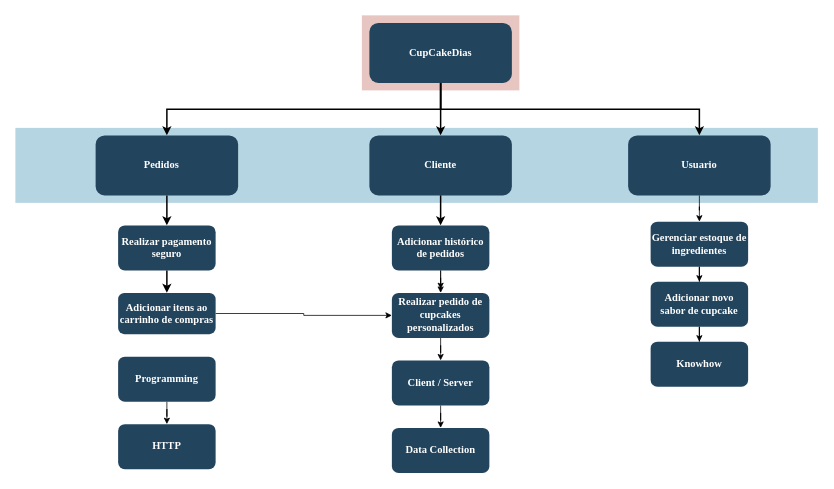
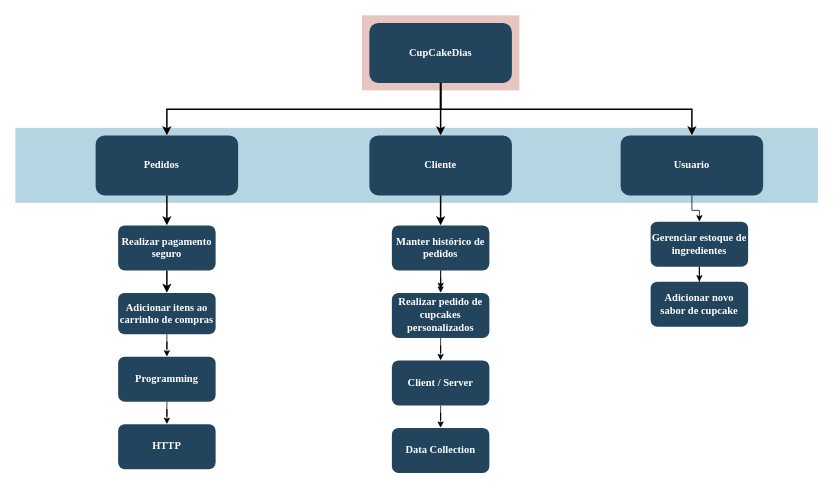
- <mxCell id="6" value="Usuario" style="rounded=1;fillColor=#23445D;gradientColor=none;strokeColor=none;fontColor=#FFFFFF;fontStyle=1;fontFamily=Tahoma;fontSize=14;whiteSpace=wrap;html=1;" parent="1" vertex="1"><mxGeometry x="837" y="180" width="190" height="80" as="geometry" /></mxCell>
+ <mxCell id="6" value="Usuario" style="rounded=1;fillColor=#23445D;gradientColor=none;strokeColor=none;fontColor=#FFFFFF;fontStyle=1;fontFamily=Tahoma;fontSize=14;whiteSpace=wrap;html=1;" parent="1" vertex="1"><mxGeometry x="827" y="180" width="190" height="80" as="geometry" /></mxCell>
- <mxCell id="18" value="Adicionar histórico de pedidos" style="rounded=1;fillColor=#23445D;gradientColor=none;strokeColor=none;fontColor=#FFFFFF;fontStyle=1;fontFamily=Tahoma;fontSize=14;whiteSpace=wrap;html=1;" parent="1" vertex="1"><mxGeometry x="522" y="300" width="130" height="60" as="geometry" /></mxCell>
+ <mxCell id="18" value="Manter histórico de pedidos" style="rounded=1;fillColor=#23445D;gradientColor=none;strokeColor=none;fontColor=#FFFFFF;fontStyle=1;fontFamily=Tahoma;fontSize=14;whiteSpace=wrap;html=1;" parent="1" vertex="1"><mxGeometry x="522" y="300" width="130" height="60" as="geometry" /></mxCell>
- <mxCell id="11" style="edgeStyle=orthogonalEdgeStyle;rounded=0;orthogonalLoop=1;jettySize=auto;html=1;" edge="1" parent="1" source="12" target="20"><mxGeometry relative="1" as="geometry" /></mxCell>
+ <mxCell id="11" style="edgeStyle=orthogonalEdgeStyle;rounded=0;orthogonalLoop=1;jettySize=auto;html=1;entryX=0.5;entryY=0;entryDx=0;entryDy=0;" edge="1" parent="1" source="12" target="14"><mxGeometry relative="1" as="geometry" /></mxCell>
- <mxCell id="24" style="edgeStyle=orthogonalEdgeStyle;rounded=0;orthogonalLoop=1;jettySize=auto;html=1;" edge="1" parent="1" source="25" target="26"><mxGeometry relative="1" as="geometry" /></mxCell>
- <mxCell id="26" value="Knowhow" style="rounded=1;fillColor=#23445D;gradientColor=none;strokeColor=none;fontColor=#FFFFFF;fontStyle=1;fontFamily=Tahoma;fontSize=14;whiteSpace=wrap;html=1;" parent="1" vertex="1"><mxGeometry x="867" y="455" width="130" height="60" as="geometry" /></mxCell>
